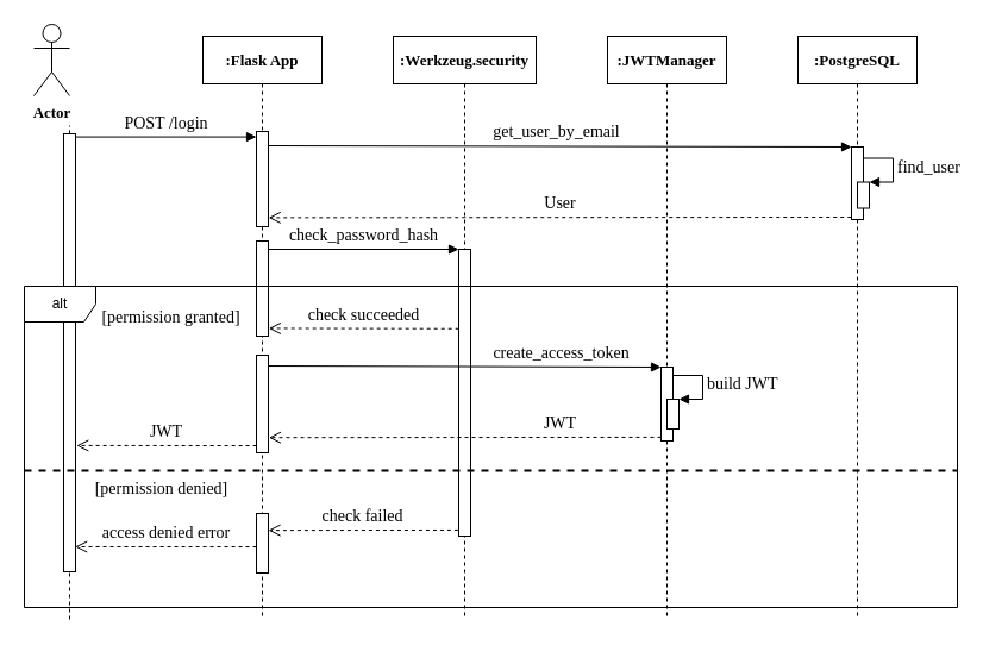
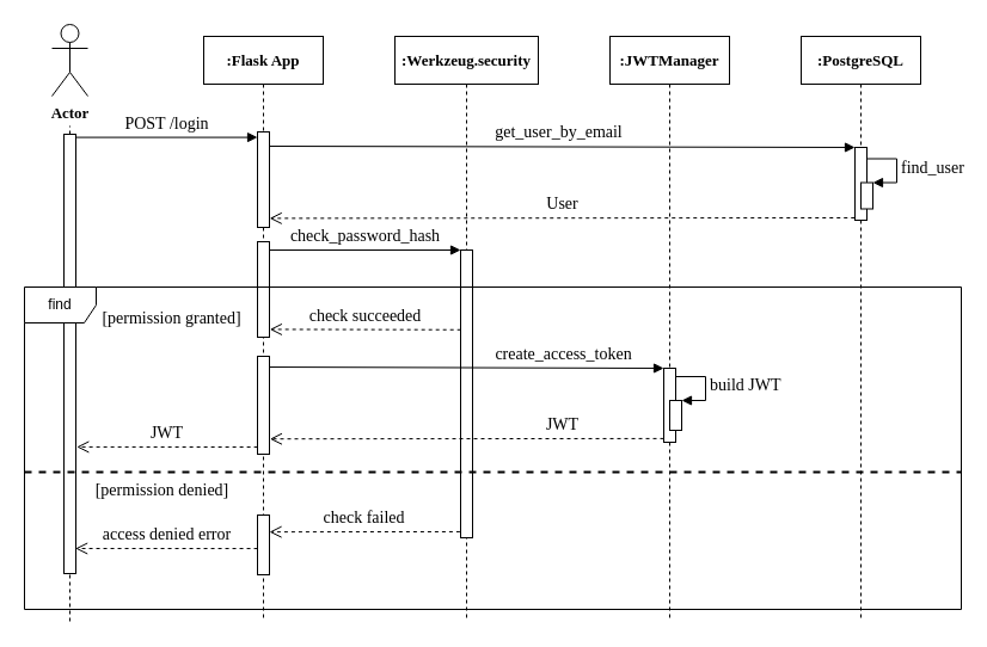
- <mxCell id="15" value="&lt;font face=&quot;Old Standard TT&quot; style=&quot;font-size: 13px&quot;&gt;&lt;b&gt;Actor&lt;/b&gt;&lt;/font&gt;" style="shape=umlActor;verticalLabelPosition=bottom;verticalAlign=top;html=1;" vertex="1" parent="1"><mxGeometry x="28" y="20" width="30" height="60" as="geometry" /></mxCell>
+ <mxCell id="15" value="&lt;font face=&quot;Old Standard TT&quot; style=&quot;font-size: 13px&quot;&gt;&lt;b&gt;Actor&lt;/b&gt;&lt;/font&gt;" style="shape=umlActor;verticalLabelPosition=bottom;verticalAlign=top;html=1;" vertex="1" parent="1"><mxGeometry x="43" y="20" width="30" height="60" as="geometry" /></mxCell>
- <mxCell id="33" value="alt" style="shape=umlFrame;whiteSpace=wrap;html=1;shadow=0;" vertex="1" parent="1"><mxGeometry x="20" y="240" width="784" height="270" as="geometry" /></mxCell>
+ <mxCell id="33" value="find" style="shape=umlFrame;whiteSpace=wrap;html=1;shadow=0;" vertex="1" parent="1"><mxGeometry x="20" y="240" width="784" height="270" as="geometry" /></mxCell>
